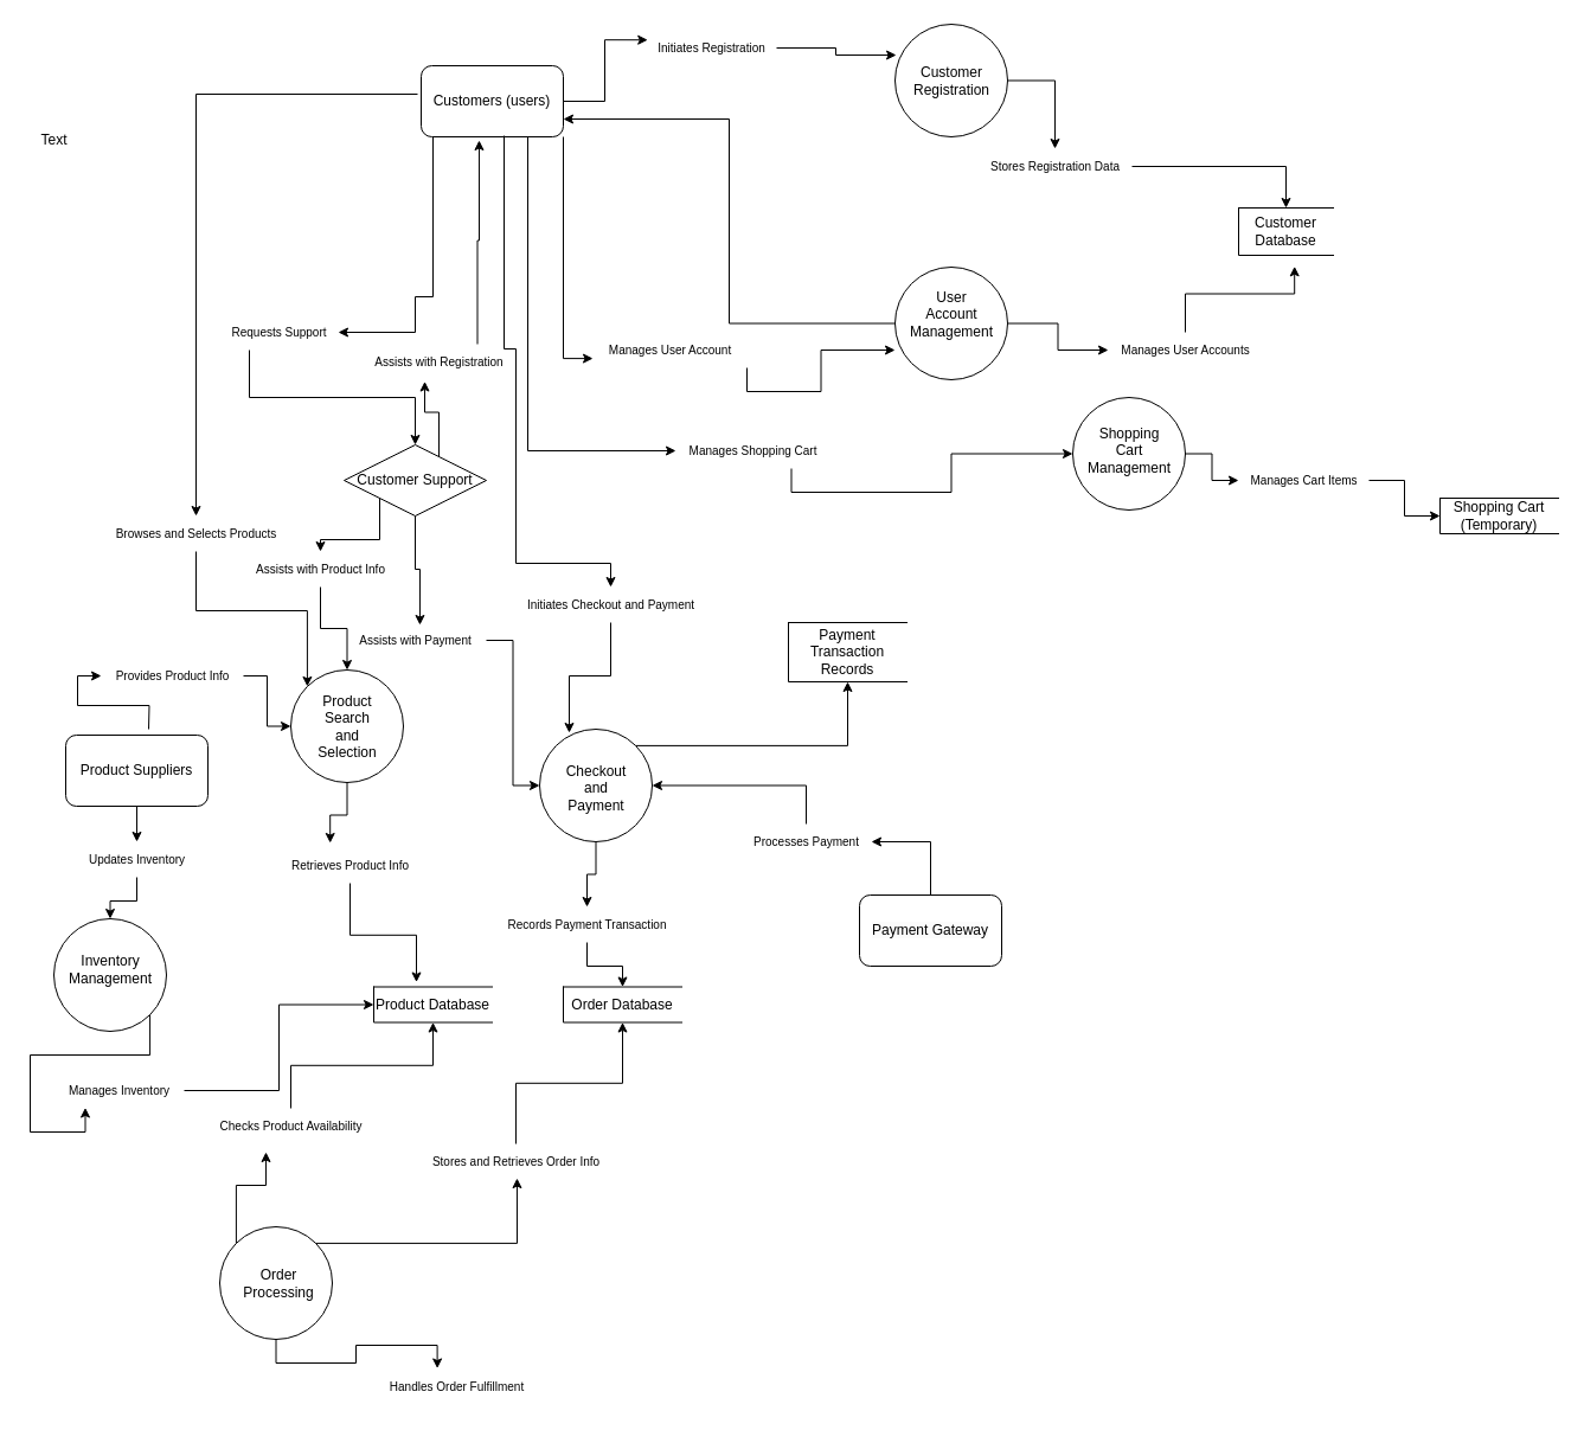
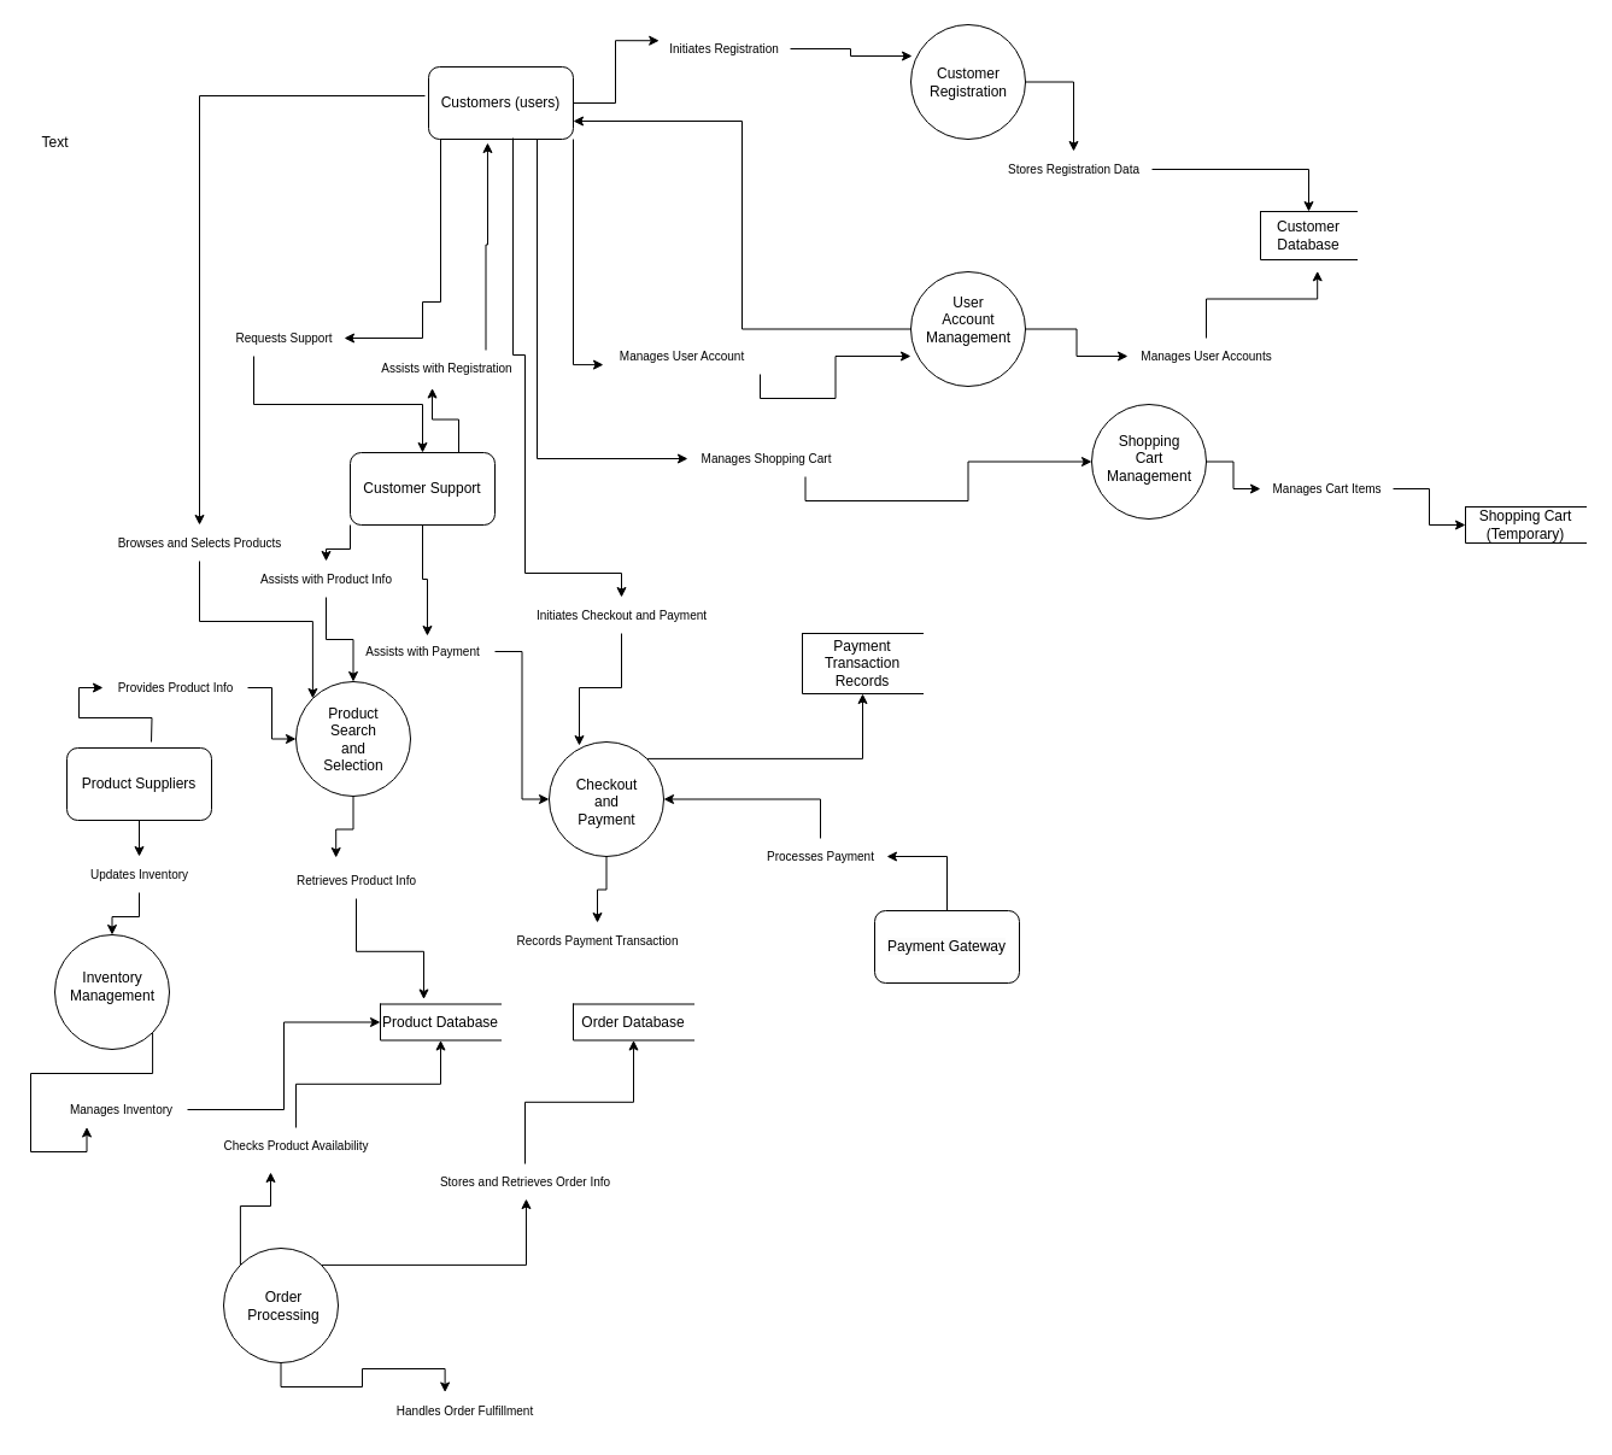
- <mxCell id="37" value="Customer Support" style="rhombus;whiteSpace=wrap;html=1;" vertex="1" parent="1"><mxGeometry x="290" y="375" width="120" height="60" as="geometry" /></mxCell>
+ <mxCell id="37" value="Customer Support" style="rounded=1;whiteSpace=wrap;html=1;" vertex="1" parent="1"><mxGeometry x="290" y="375" width="120" height="60" as="geometry" /></mxCell>
- <mxCell id="3" style="edgeStyle=orthogonalEdgeStyle;rounded=0;orthogonalLoop=1;jettySize=auto;html=1;exitX=0.5;exitY=1;exitDx=0;exitDy=0;" edge="1" parent="1" source="79" target="33"><mxGeometry relative="1" as="geometry" /></mxCell>
